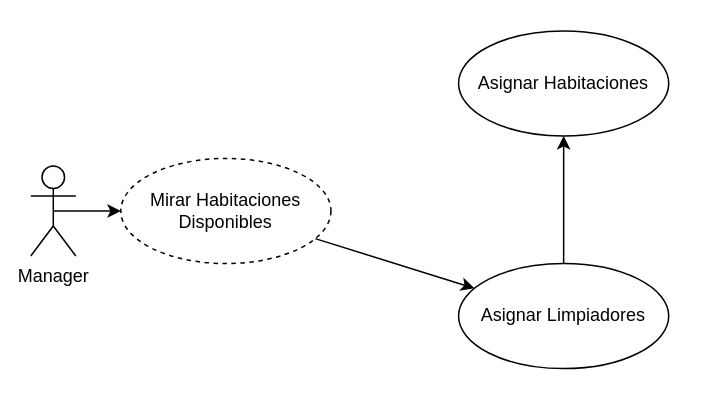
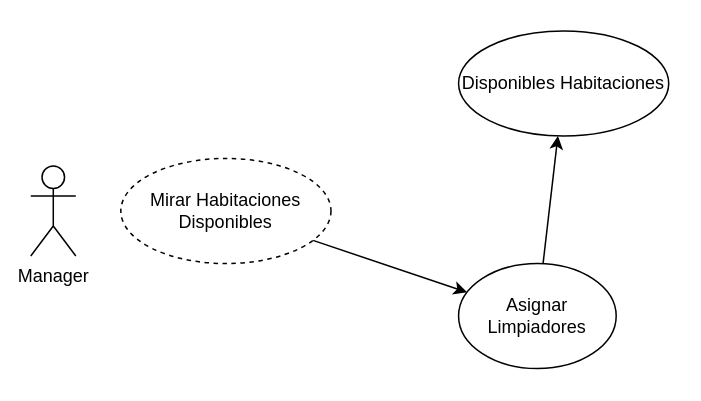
- <mxCell id="8" value="Asignar Habitaciones" style="ellipse;whiteSpace=wrap;html=1;" vertex="1" parent="1"><mxGeometry x="305" y="20" width="140" height="70" as="geometry" /></mxCell>
+ <mxCell id="8" value="Disponibles Habitaciones" style="ellipse;whiteSpace=wrap;html=1;" vertex="1" parent="1"><mxGeometry x="305" y="20" width="140" height="70" as="geometry" /></mxCell>
- <mxCell id="4" style="edgeStyle=none;html=1;exitX=0.5;exitY=0.5;exitDx=0;exitDy=0;exitPerimeter=0;" parent="1" source="5" target="3" edge="1"><mxGeometry relative="1" as="geometry"><mxPoint x="-10" y="70" as="targetPoint" /></mxGeometry></mxCell>
- <mxCell id="7" value="Asignar Limpiadores" style="ellipse;whiteSpace=wrap;html=1;" vertex="1" parent="1"><mxGeometry x="305" y="175" width="140" height="70" as="geometry" /></mxCell>
+ <mxCell id="7" value="Asignar Limpiadores" style="ellipse;whiteSpace=wrap;html=1;" vertex="1" parent="1"><mxGeometry x="305" y="175" width="105" height="70" as="geometry" /></mxCell>
